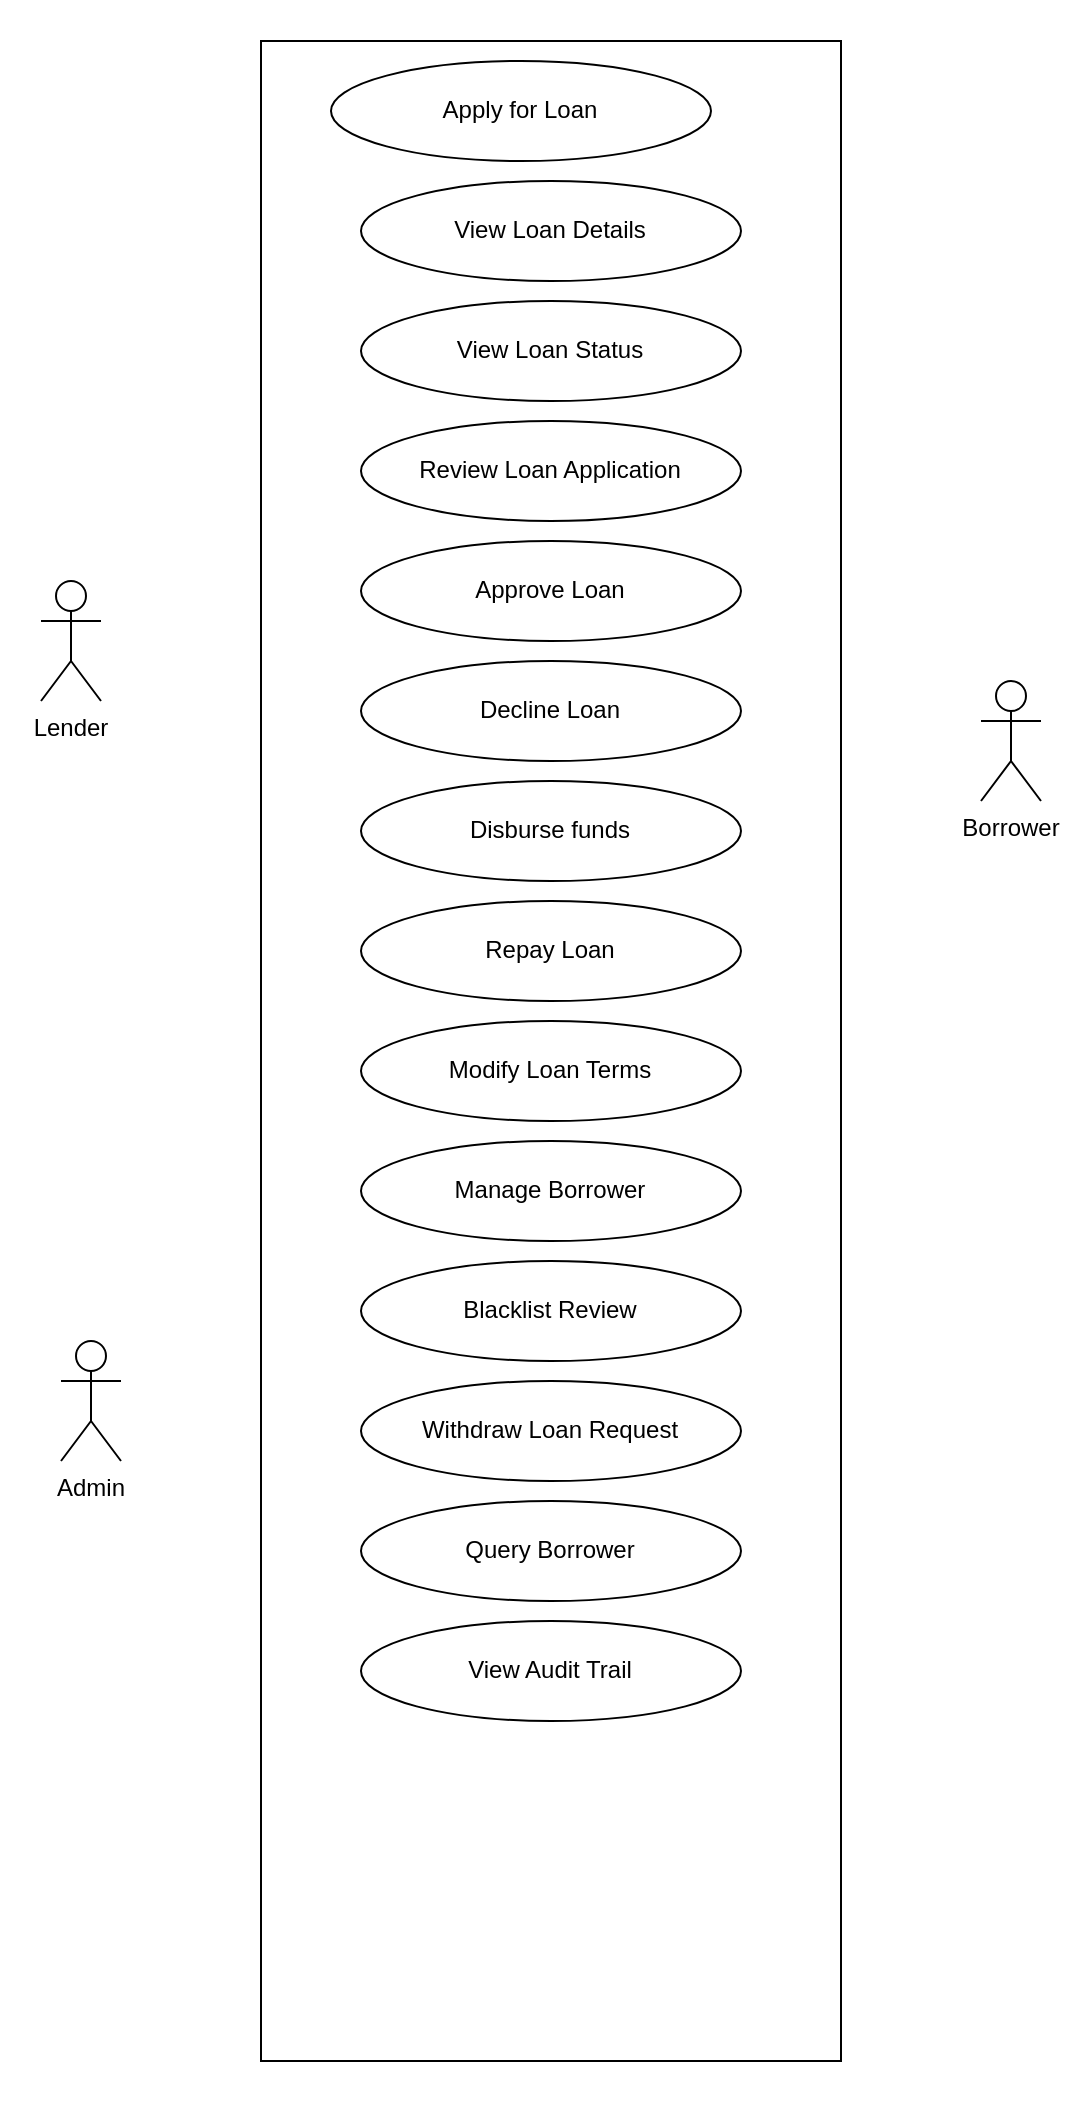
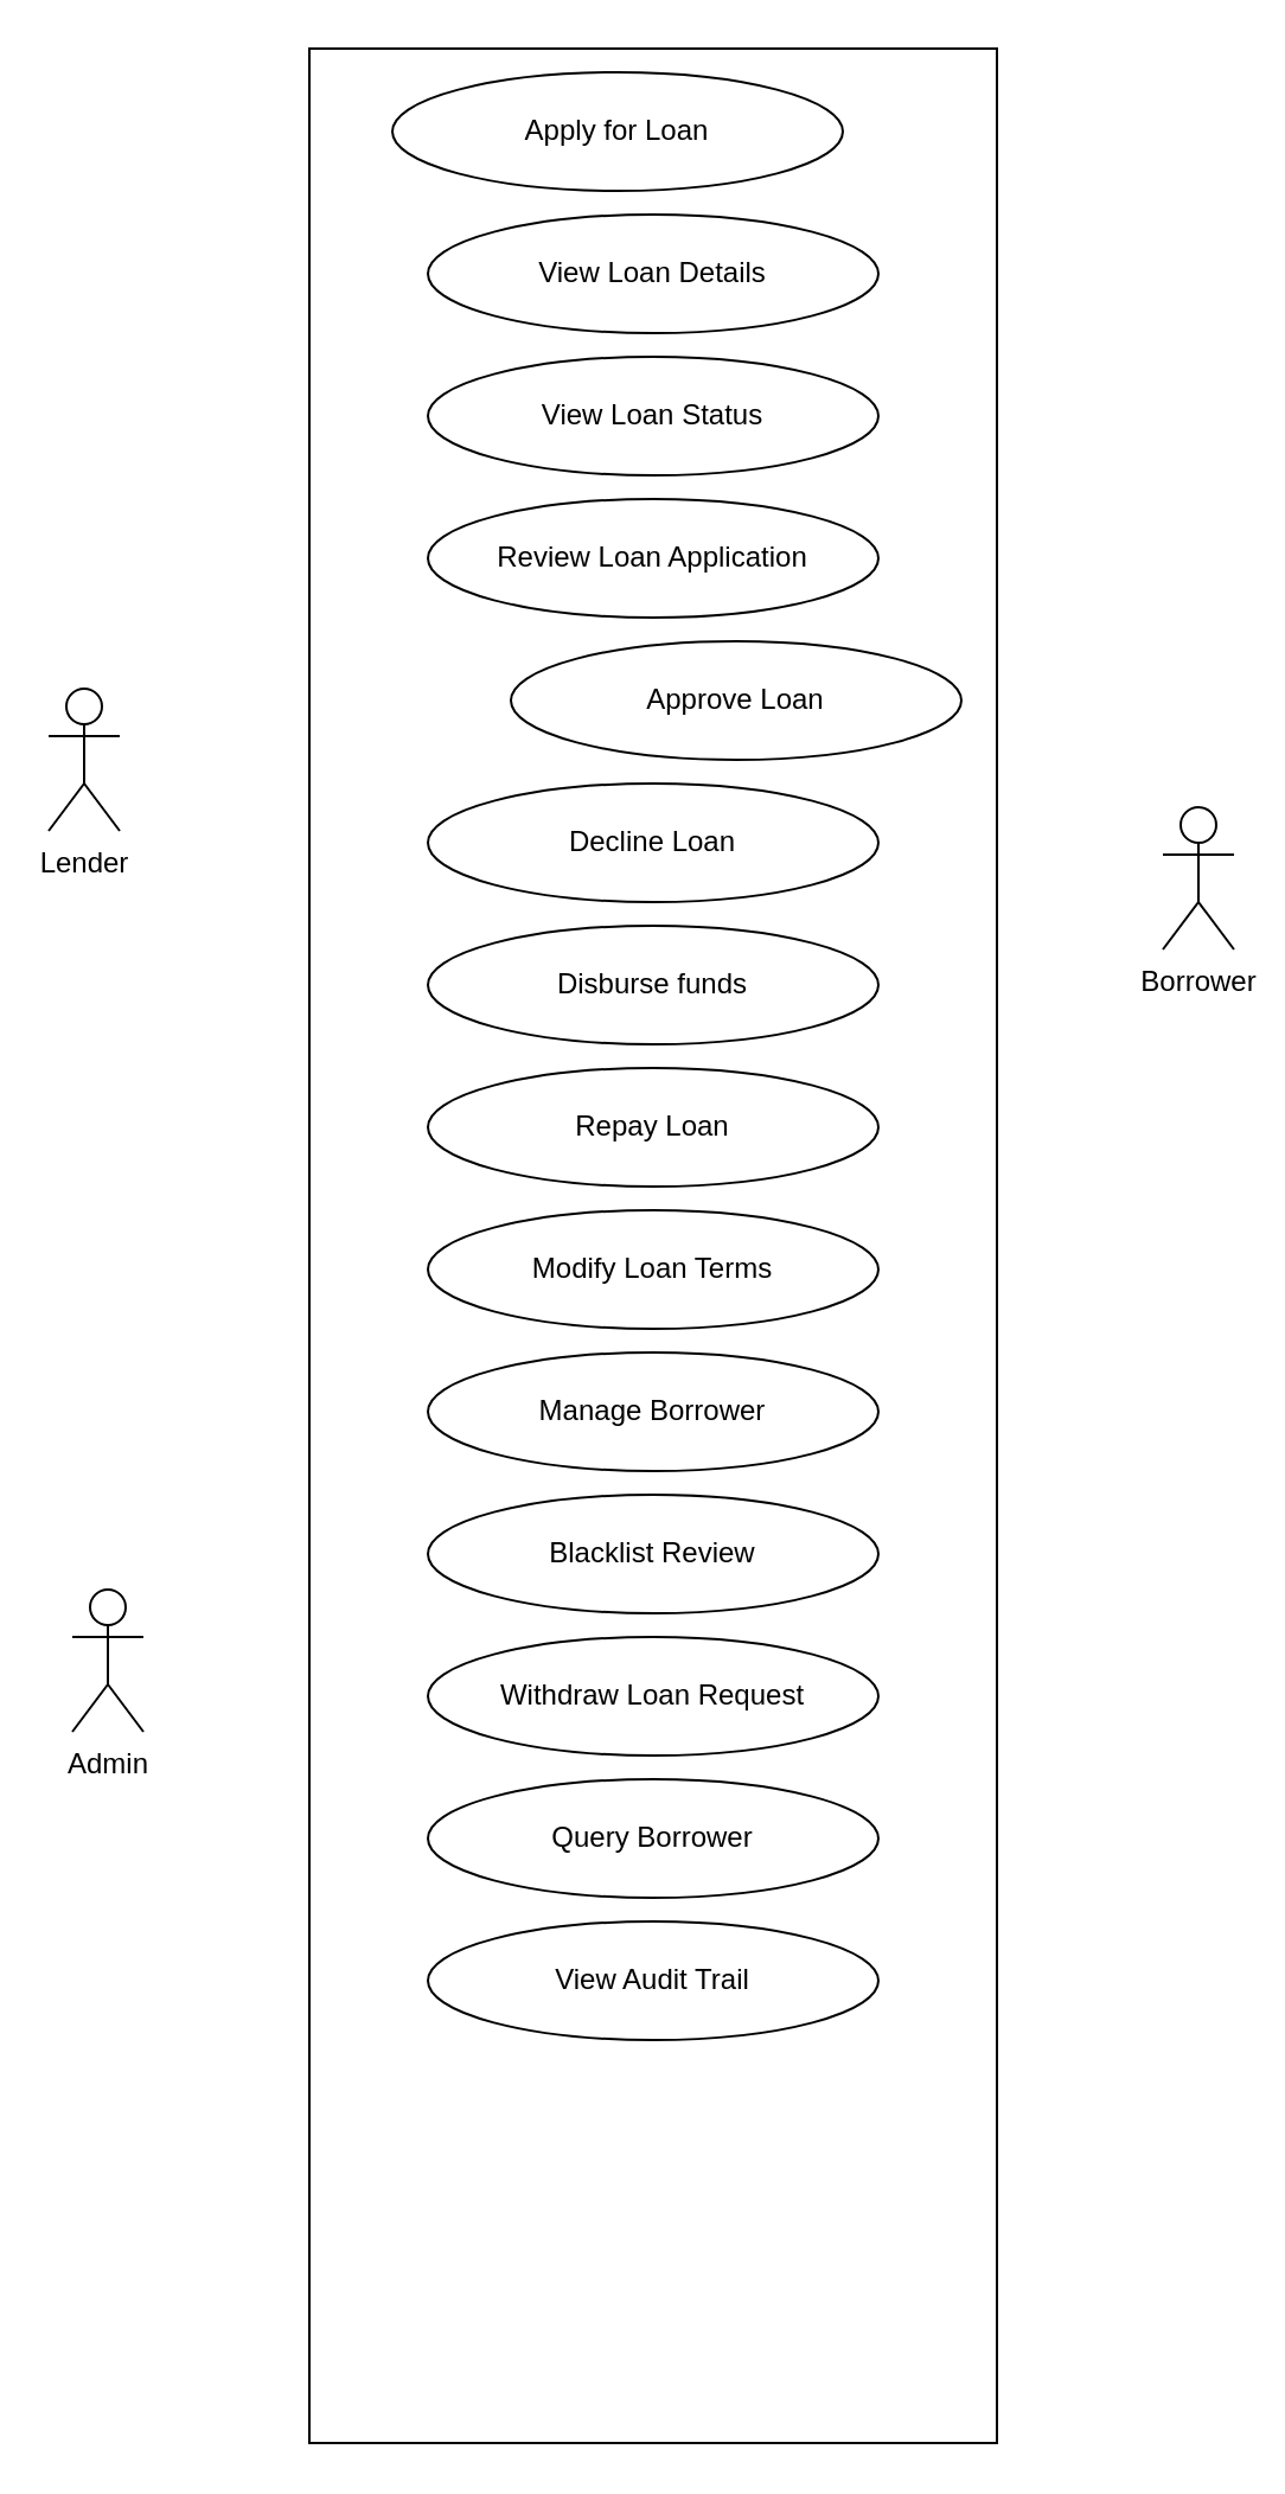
- <mxCell id="7" value="Approve Loan" style="ellipse;whiteSpace=wrap;html=1;" vertex="1" parent="1"><mxGeometry x="180" y="270" width="190" height="50" as="geometry" /></mxCell>
+ <mxCell id="7" value="Approve Loan" style="ellipse;whiteSpace=wrap;html=1;" vertex="1" parent="1"><mxGeometry x="215" y="270" width="190" height="50" as="geometry" /></mxCell>
